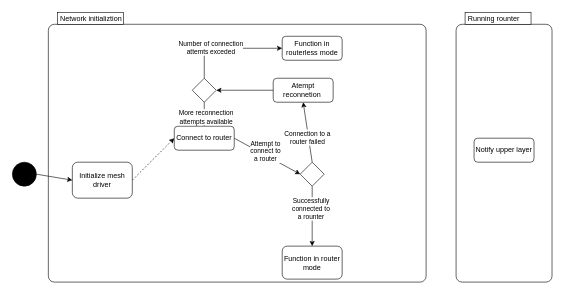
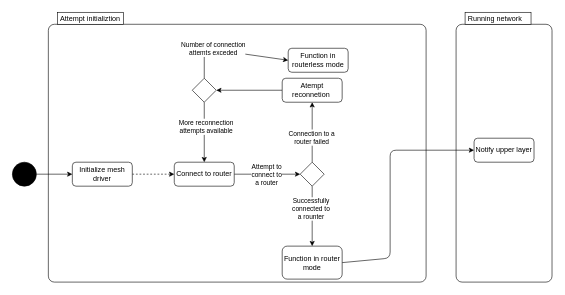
- <mxCell id="3" value="Network initializtion" style="shape=mxgraph.sysml.compState;html=1;align=left;verticalAlign=top;spacingTop=-3;spacingLeft=18;" vertex="1" parent="1"><mxGeometry x="80" y="20" width="630" height="450" as="geometry" /></mxCell>
+ <mxCell id="3" value="Attempt initializtion" style="shape=mxgraph.sysml.compState;html=1;align=left;verticalAlign=top;spacingTop=-3;spacingLeft=18;" vertex="1" parent="1"><mxGeometry x="80" y="20" width="630" height="450" as="geometry" /></mxCell>
- <mxCell id="2" value="Running rounter" style="shape=mxgraph.sysml.compState;html=1;align=left;verticalAlign=top;spacingTop=-3;spacingLeft=18;" vertex="1" parent="1"><mxGeometry x="760" y="20" width="160" height="450" as="geometry" /></mxCell>
+ <mxCell id="2" value="Running network" style="shape=mxgraph.sysml.compState;html=1;align=left;verticalAlign=top;spacingTop=-3;spacingLeft=18;" vertex="1" parent="1"><mxGeometry x="760" y="20" width="160" height="450" as="geometry" /></mxCell>
- <mxCell id="25" value="Function in routerless mode" style="shape=rect;rounded=1;html=1;whiteSpace=wrap;align=center;" vertex="1" parent="1"><mxGeometry x="470" y="60" width="100" height="40" as="geometry" /></mxCell>
+ <mxCell id="25" value="Function in routerless mode" style="shape=rect;rounded=1;html=1;whiteSpace=wrap;align=center;" vertex="1" parent="1"><mxGeometry x="480" y="80" width="100" height="40" as="geometry" /></mxCell>
- <mxCell id="18" value="Atempt reconnetion&amp;nbsp;" style="shape=rect;rounded=1;html=1;whiteSpace=wrap;align=center;" vertex="1" parent="1"><mxGeometry x="455" y="130" width="100" height="40" as="geometry" /></mxCell>
+ <mxCell id="18" value="Atempt reconnetion&amp;nbsp;" style="shape=rect;rounded=1;html=1;whiteSpace=wrap;align=center;" vertex="1" parent="1"><mxGeometry x="470" y="130" width="100" height="40" as="geometry" /></mxCell>
- <mxCell id="19" value="Connect to router" style="shape=rect;rounded=1;html=1;whiteSpace=wrap;align=center;" vertex="1" parent="1"><mxGeometry x="290" y="210" width="100" height="40" as="geometry" /></mxCell>
+ <mxCell id="19" value="Connect to router" style="shape=rect;rounded=1;html=1;whiteSpace=wrap;align=center;" vertex="1" parent="1"><mxGeometry x="290" y="270" width="100" height="40" as="geometry" /></mxCell>
- <mxCell id="9" value="Initialize mesh driver" style="shape=rect;rounded=1;html=1;whiteSpace=wrap;align=center;" vertex="1" parent="1"><mxGeometry x="120" y="270" width="100" height="60" as="geometry" /></mxCell>
+ <mxCell id="9" value="Initialize mesh driver" style="shape=rect;rounded=1;html=1;whiteSpace=wrap;align=center;" vertex="1" parent="1"><mxGeometry x="120" y="270" width="100" height="40" as="geometry" /></mxCell>
+ <mxCell id="10" style="edgeStyle=none;html=1;exitX=1;exitY=0.5;exitDx=0;exitDy=0;entryX=0;entryY=0.5;entryDx=0;entryDy=0;" edge="1" parent="1" source="11" target="26"><mxGeometry relative="1" as="geometry"><mxPoint x="650" y="270" as="targetPoint" /><Array as="points"><mxPoint x="650" y="430" /><mxPoint x="650" y="250" /></Array></mxGeometry></mxCell>
